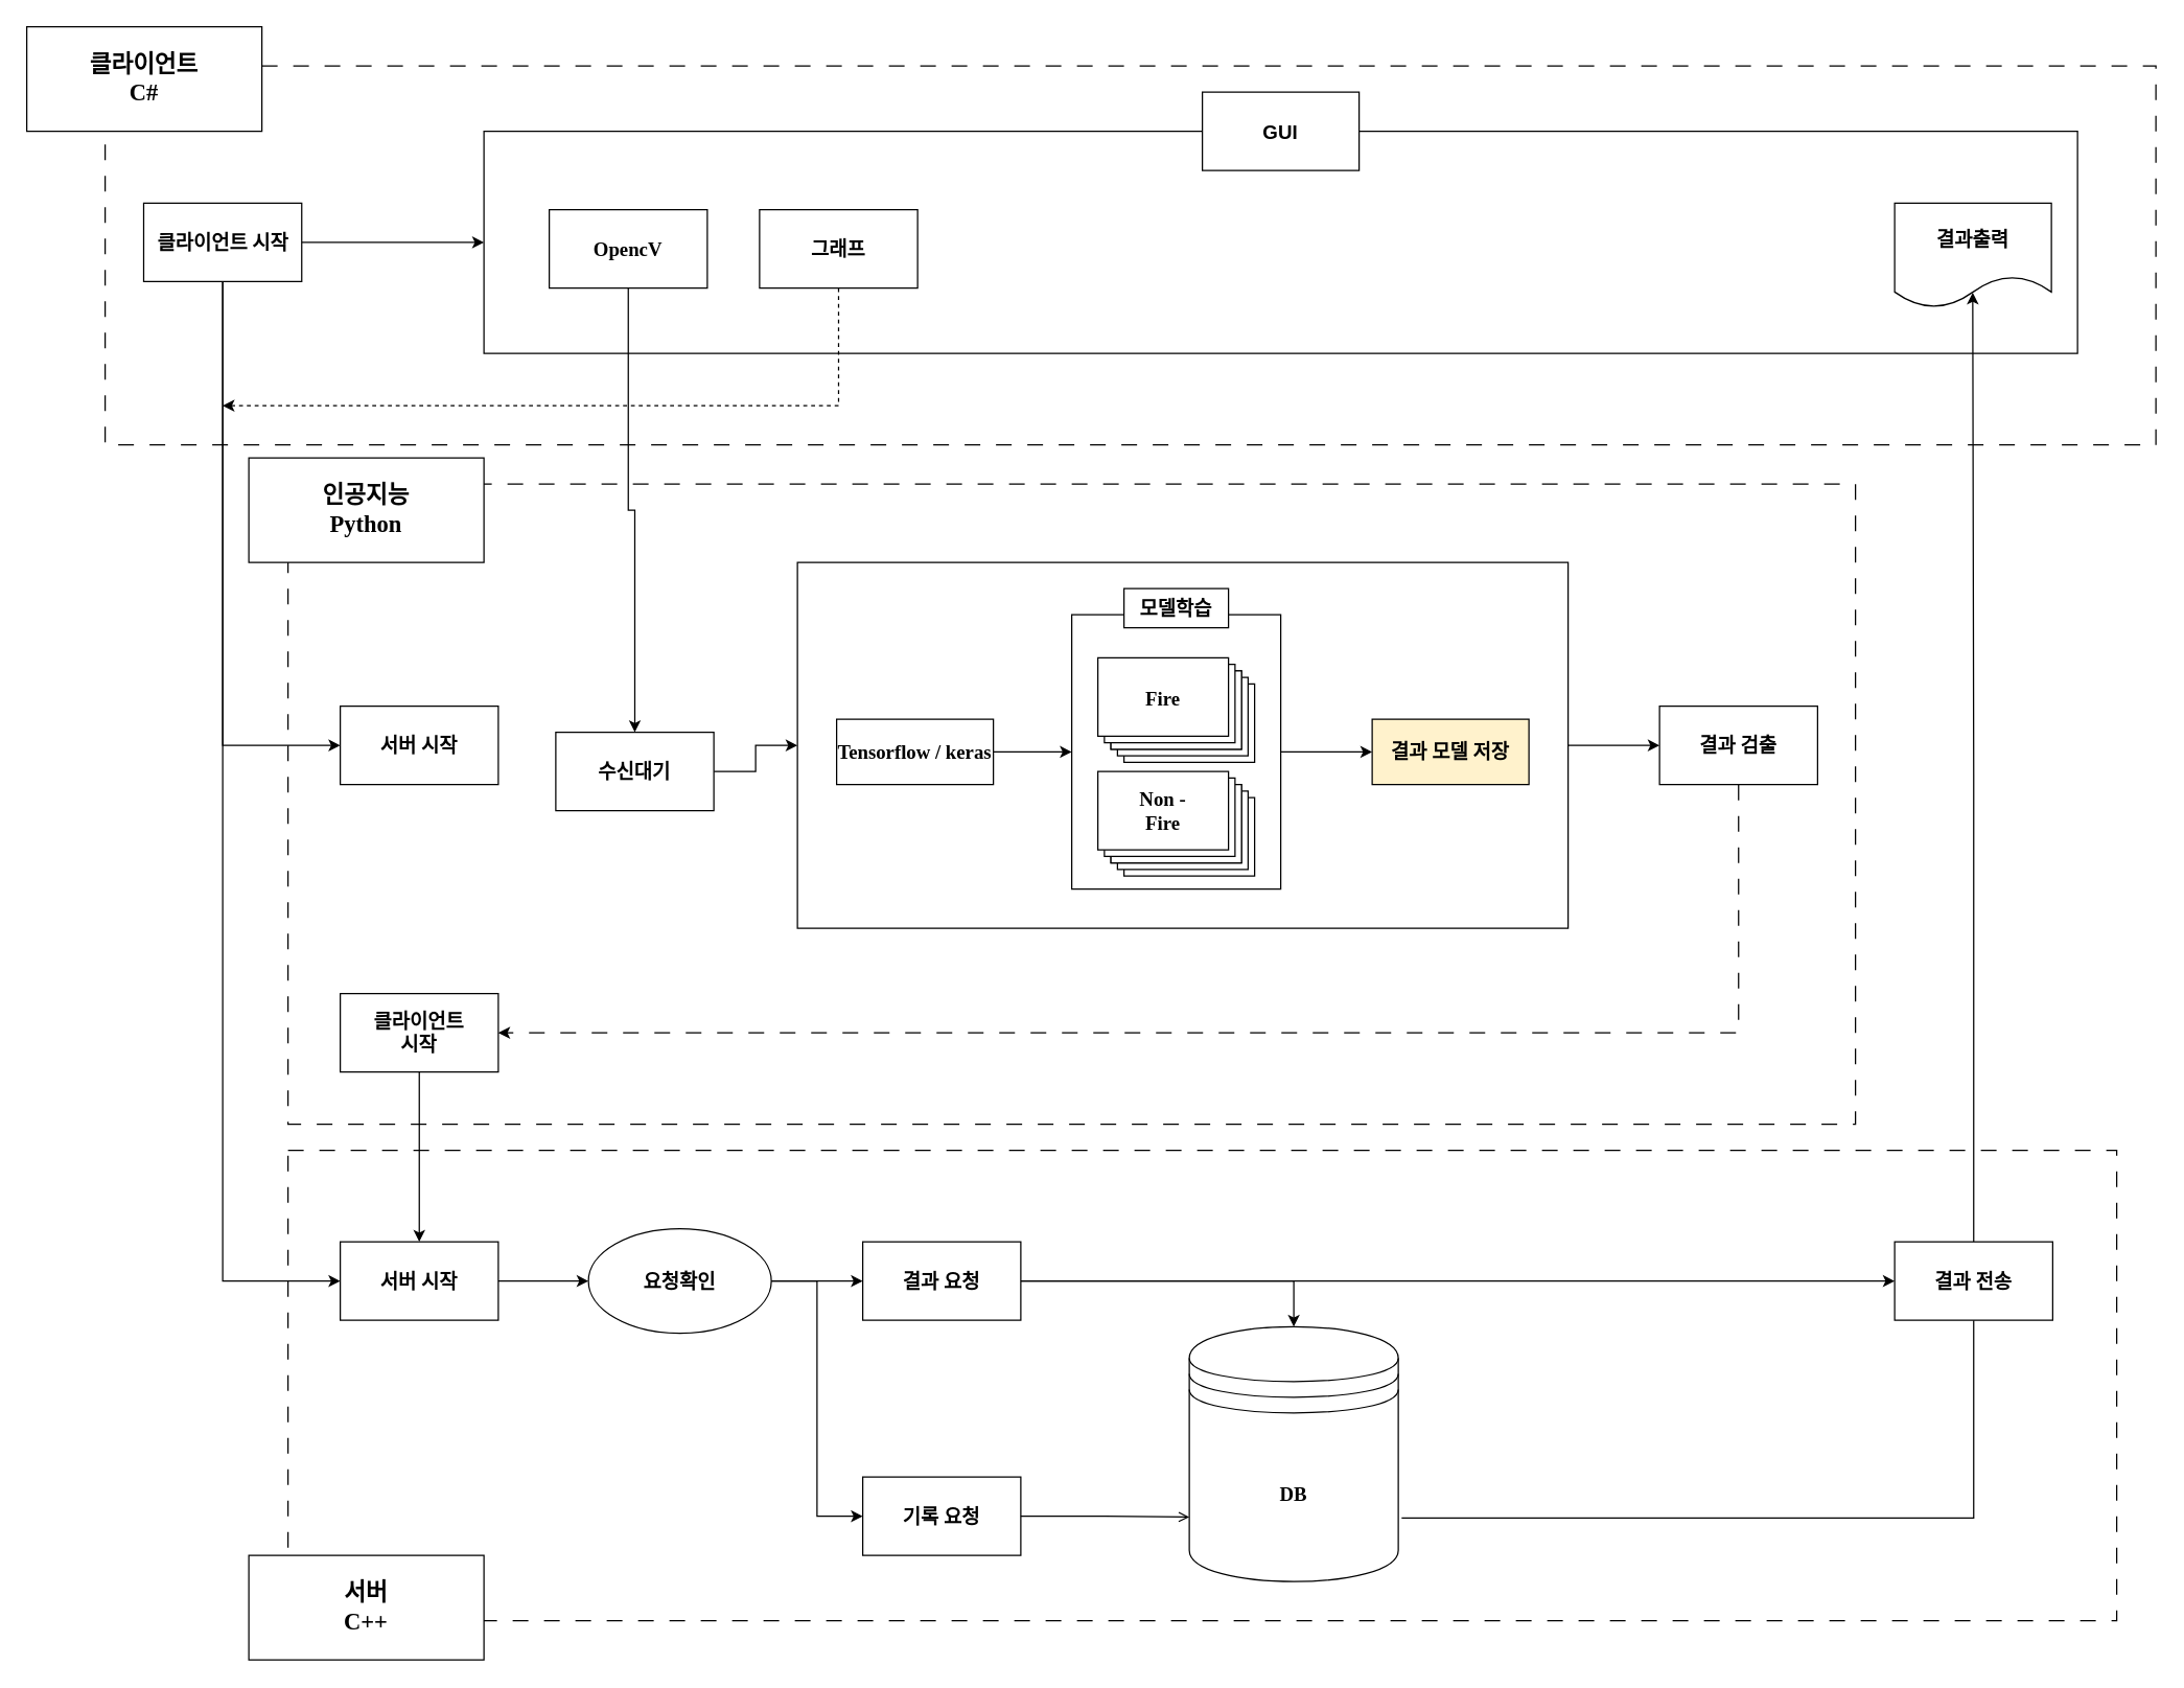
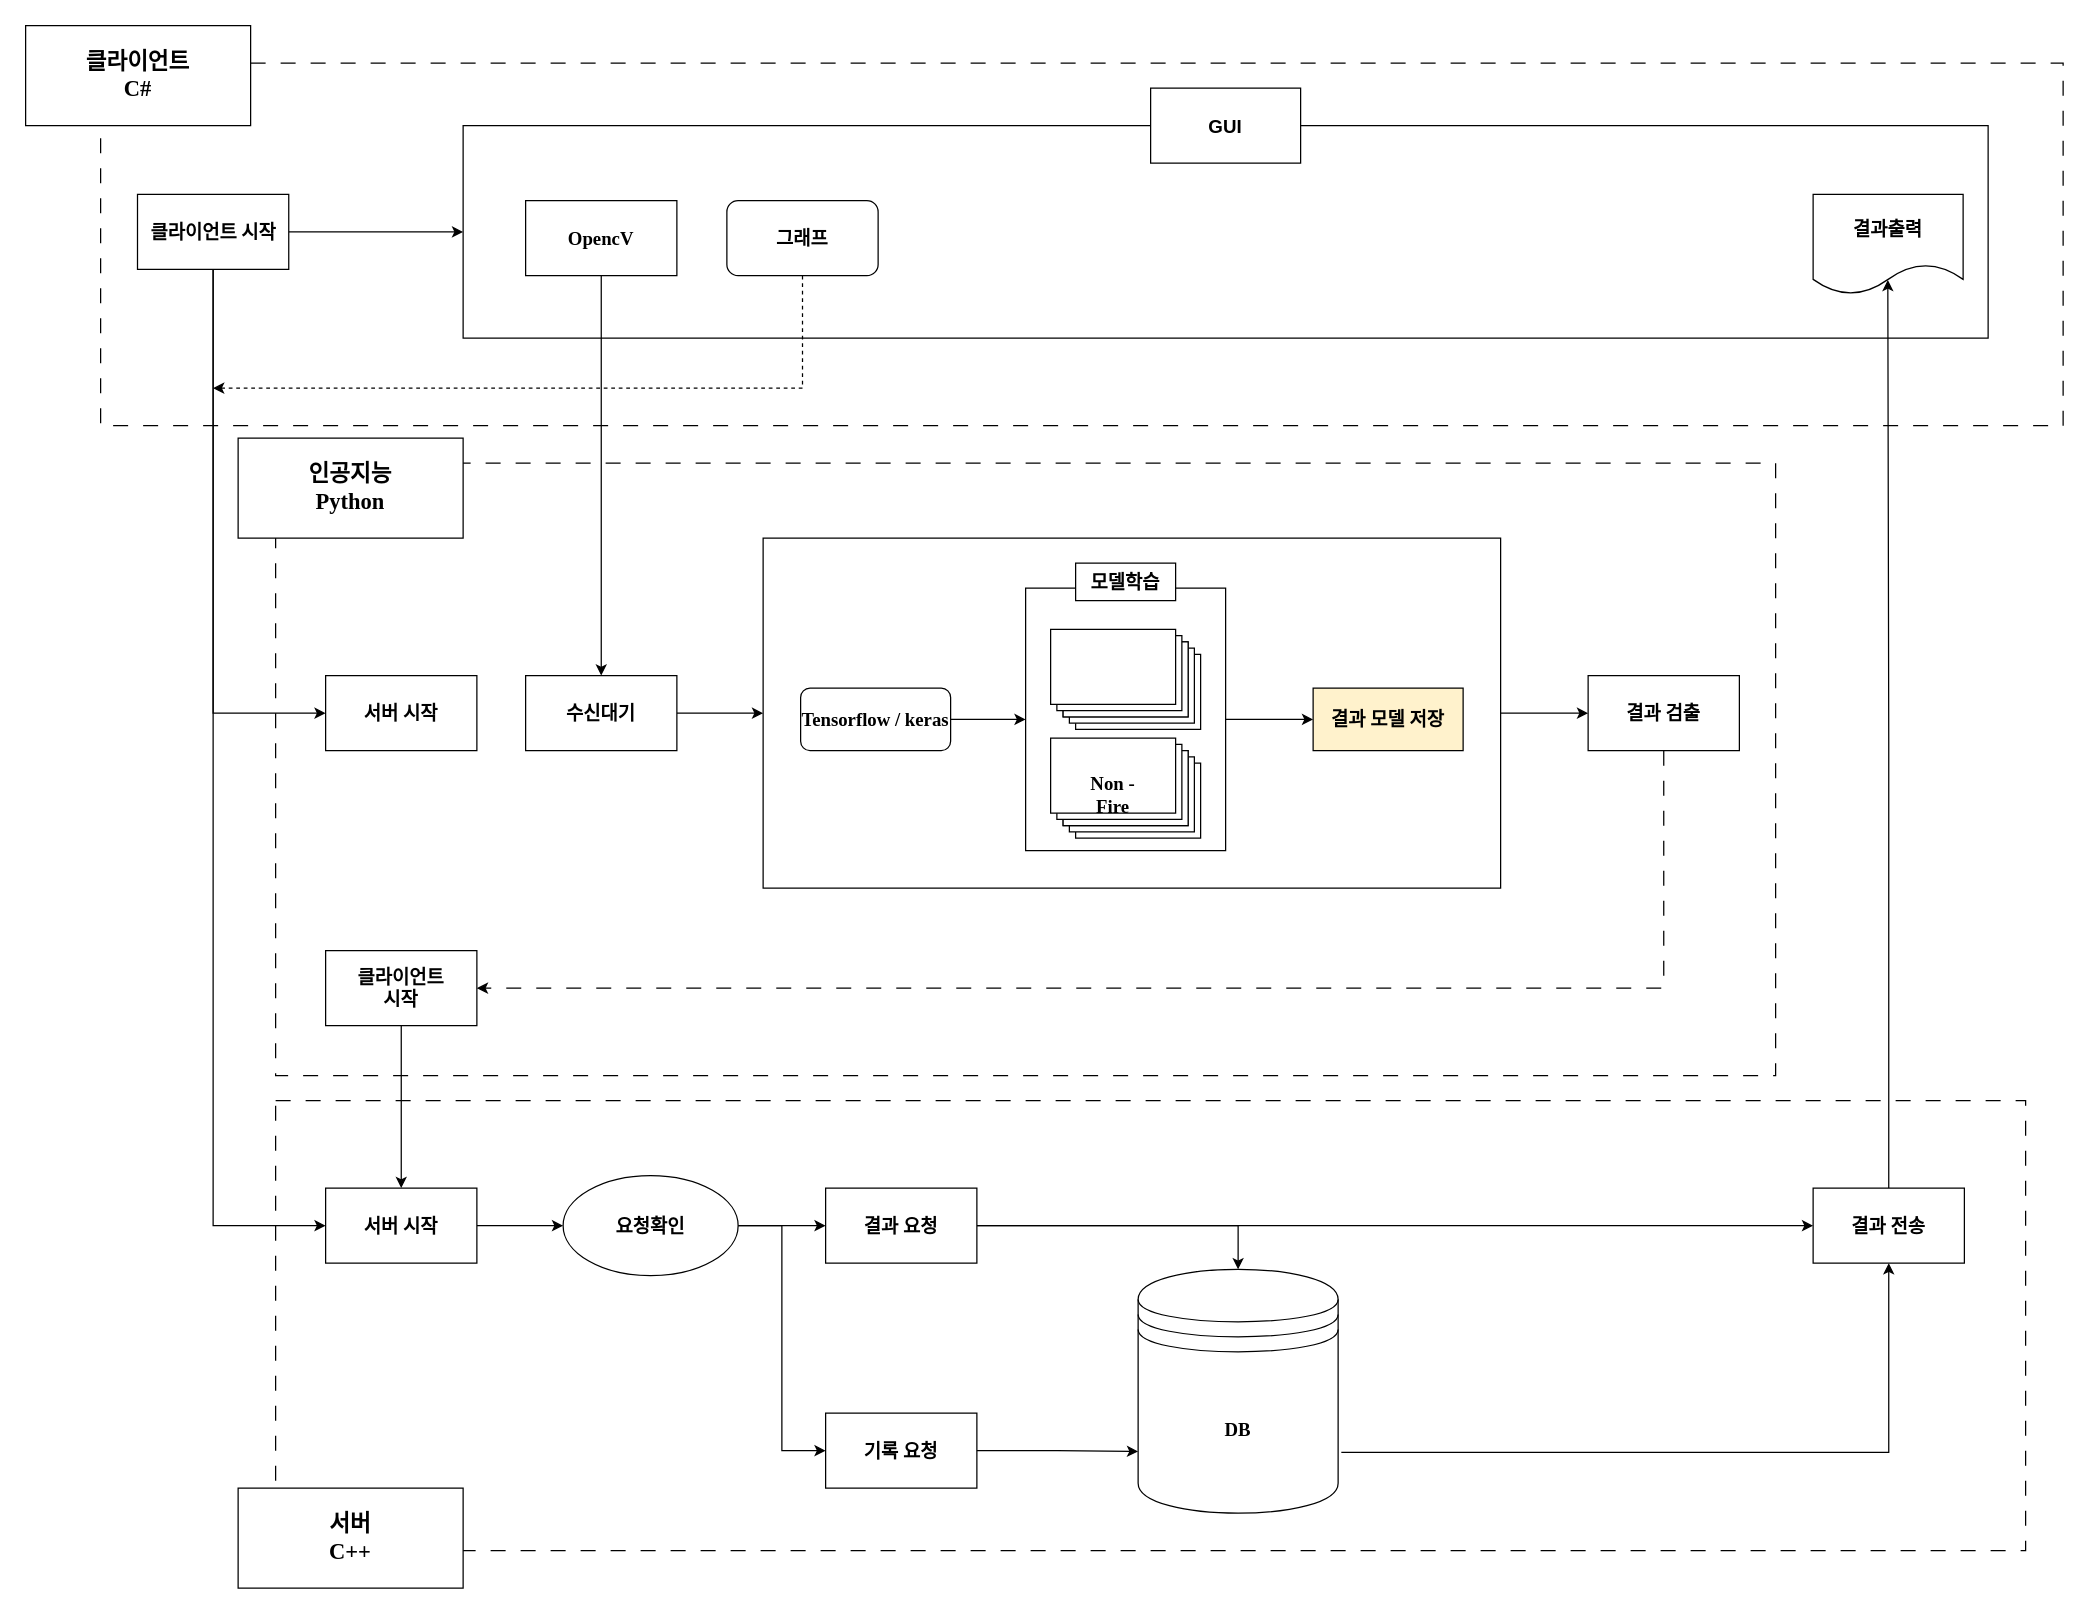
- <mxCell id="52" value="그래프" style="rounded=0;whiteSpace=wrap;html=1;strokeColor=default;align=center;verticalAlign=middle;fontFamily=Verdana;fontSize=15;fontColor=default;fillColor=default;fontStyle=1" vertex="1" parent="1"><mxGeometry x="581" y="160" width="121" height="60" as="geometry" /></mxCell>
+ <mxCell id="52" value="그래프" style="whiteSpace=wrap;html=1;strokeColor=default;align=center;verticalAlign=middle;fontFamily=Verdana;fontSize=15;fontColor=default;fillColor=default;fontStyle=1;rounded=1;" vertex="1" parent="1"><mxGeometry x="581" y="160" width="121" height="60" as="geometry" /></mxCell>
- <mxCell id="28" value="Fire" style="text;html=1;align=center;verticalAlign=middle;whiteSpace=wrap;rounded=0;fontSize=15;fontFamily=Verdana;fontStyle=1" vertex="1" parent="25"><mxGeometry x="20" y="16" width="60" height="30" as="geometry" /></mxCell>
- <mxCell id="22" value="Tensorflow / keras" style="rounded=0;whiteSpace=wrap;html=1;fontSize=15;fontFamily=Verdana;fontStyle=1" vertex="1" parent="19"><mxGeometry x="30" y="120" width="120" height="50" as="geometry" /></mxCell>
+ <mxCell id="22" value="Tensorflow / keras" style="whiteSpace=wrap;html=1;fontSize=15;fontFamily=Verdana;fontStyle=1;rounded=1;" vertex="1" parent="19"><mxGeometry x="30" y="120" width="120" height="50" as="geometry" /></mxCell>
- <mxCell id="43" value="수신대기" style="rounded=0;whiteSpace=wrap;html=1;strokeColor=default;align=center;verticalAlign=middle;fontFamily=Verdana;fontSize=15;fontColor=default;fillColor=default;fontStyle=1" vertex="1" parent="1"><mxGeometry x="425" y="560" width="121" height="60" as="geometry" /></mxCell>
+ <mxCell id="43" value="수신대기" style="rounded=0;whiteSpace=wrap;html=1;strokeColor=default;align=center;verticalAlign=middle;fontFamily=Verdana;fontSize=15;fontColor=default;fillColor=default;fontStyle=1" vertex="1" parent="1"><mxGeometry x="420" y="540" width="121" height="60" as="geometry" /></mxCell>
- <mxCell id="32" value="Non - Fire" style="text;html=1;align=center;verticalAlign=middle;whiteSpace=wrap;rounded=0;fontSize=15;fontFamily=Verdana;fontStyle=1" vertex="1" parent="29"><mxGeometry x="20" y="15" width="60" height="30" as="geometry" /></mxCell>
+ <mxCell id="32" value="Non - Fire" style="text;html=1;align=center;verticalAlign=middle;whiteSpace=wrap;rounded=0;fontSize=15;fontFamily=Verdana;fontStyle=1" vertex="1" parent="29"><mxGeometry x="20" y="30" width="60" height="30" as="geometry" /></mxCell>
- <mxCell id="6" style="edgeStyle=orthogonalEdgeStyle;rounded=0;orthogonalLoop=1;jettySize=auto;html=1;entryX=0.5;entryY=1;entryDx=0;entryDy=0;fontFamily=Verdana;fontSize=12;fontColor=default;exitX=1.016;exitY=0.751;exitDx=0;exitDy=0;exitPerimeter=0;fontStyle=1;endArrow=none;" edge="1" parent="1" source="7" target="45"><mxGeometry relative="1" as="geometry" /></mxCell>
+ <mxCell id="6" style="edgeStyle=orthogonalEdgeStyle;rounded=0;orthogonalLoop=1;jettySize=auto;html=1;entryX=0.5;entryY=1;entryDx=0;entryDy=0;fontFamily=Verdana;fontSize=12;fontColor=default;exitX=1.016;exitY=0.751;exitDx=0;exitDy=0;exitPerimeter=0;fontStyle=1" edge="1" parent="1" source="7" target="45"><mxGeometry relative="1" as="geometry" /></mxCell>
- <mxCell id="50" style="edgeStyle=orthogonalEdgeStyle;rounded=0;orthogonalLoop=1;jettySize=auto;html=1;entryX=0;entryY=0.747;entryDx=0;entryDy=0;entryPerimeter=0;fontFamily=Verdana;fontSize=12;fontColor=default;fontStyle=1;endArrow=open;" edge="1" parent="1" source="46" target="7"><mxGeometry relative="1" as="geometry" /></mxCell>
+ <mxCell id="50" style="edgeStyle=orthogonalEdgeStyle;rounded=0;orthogonalLoop=1;jettySize=auto;html=1;entryX=0;entryY=0.747;entryDx=0;entryDy=0;entryPerimeter=0;fontFamily=Verdana;fontSize=12;fontColor=default;fontStyle=1" edge="1" parent="1" source="46" target="7"><mxGeometry relative="1" as="geometry" /></mxCell>
